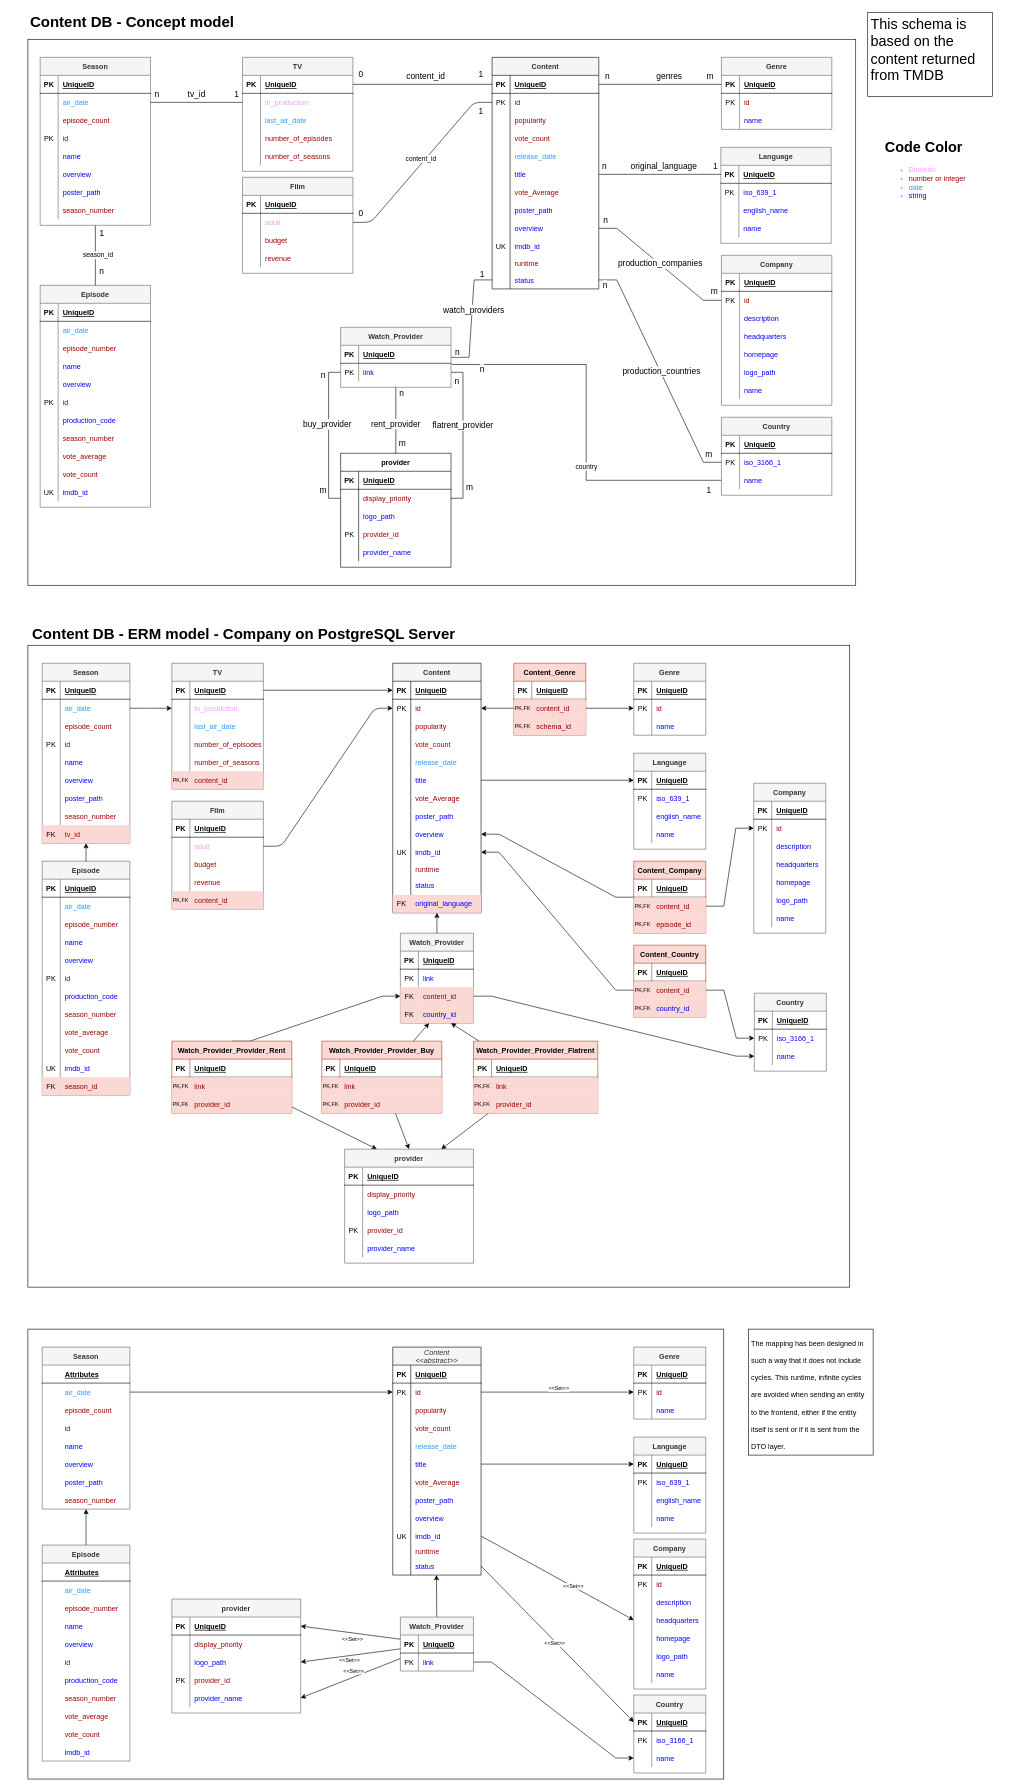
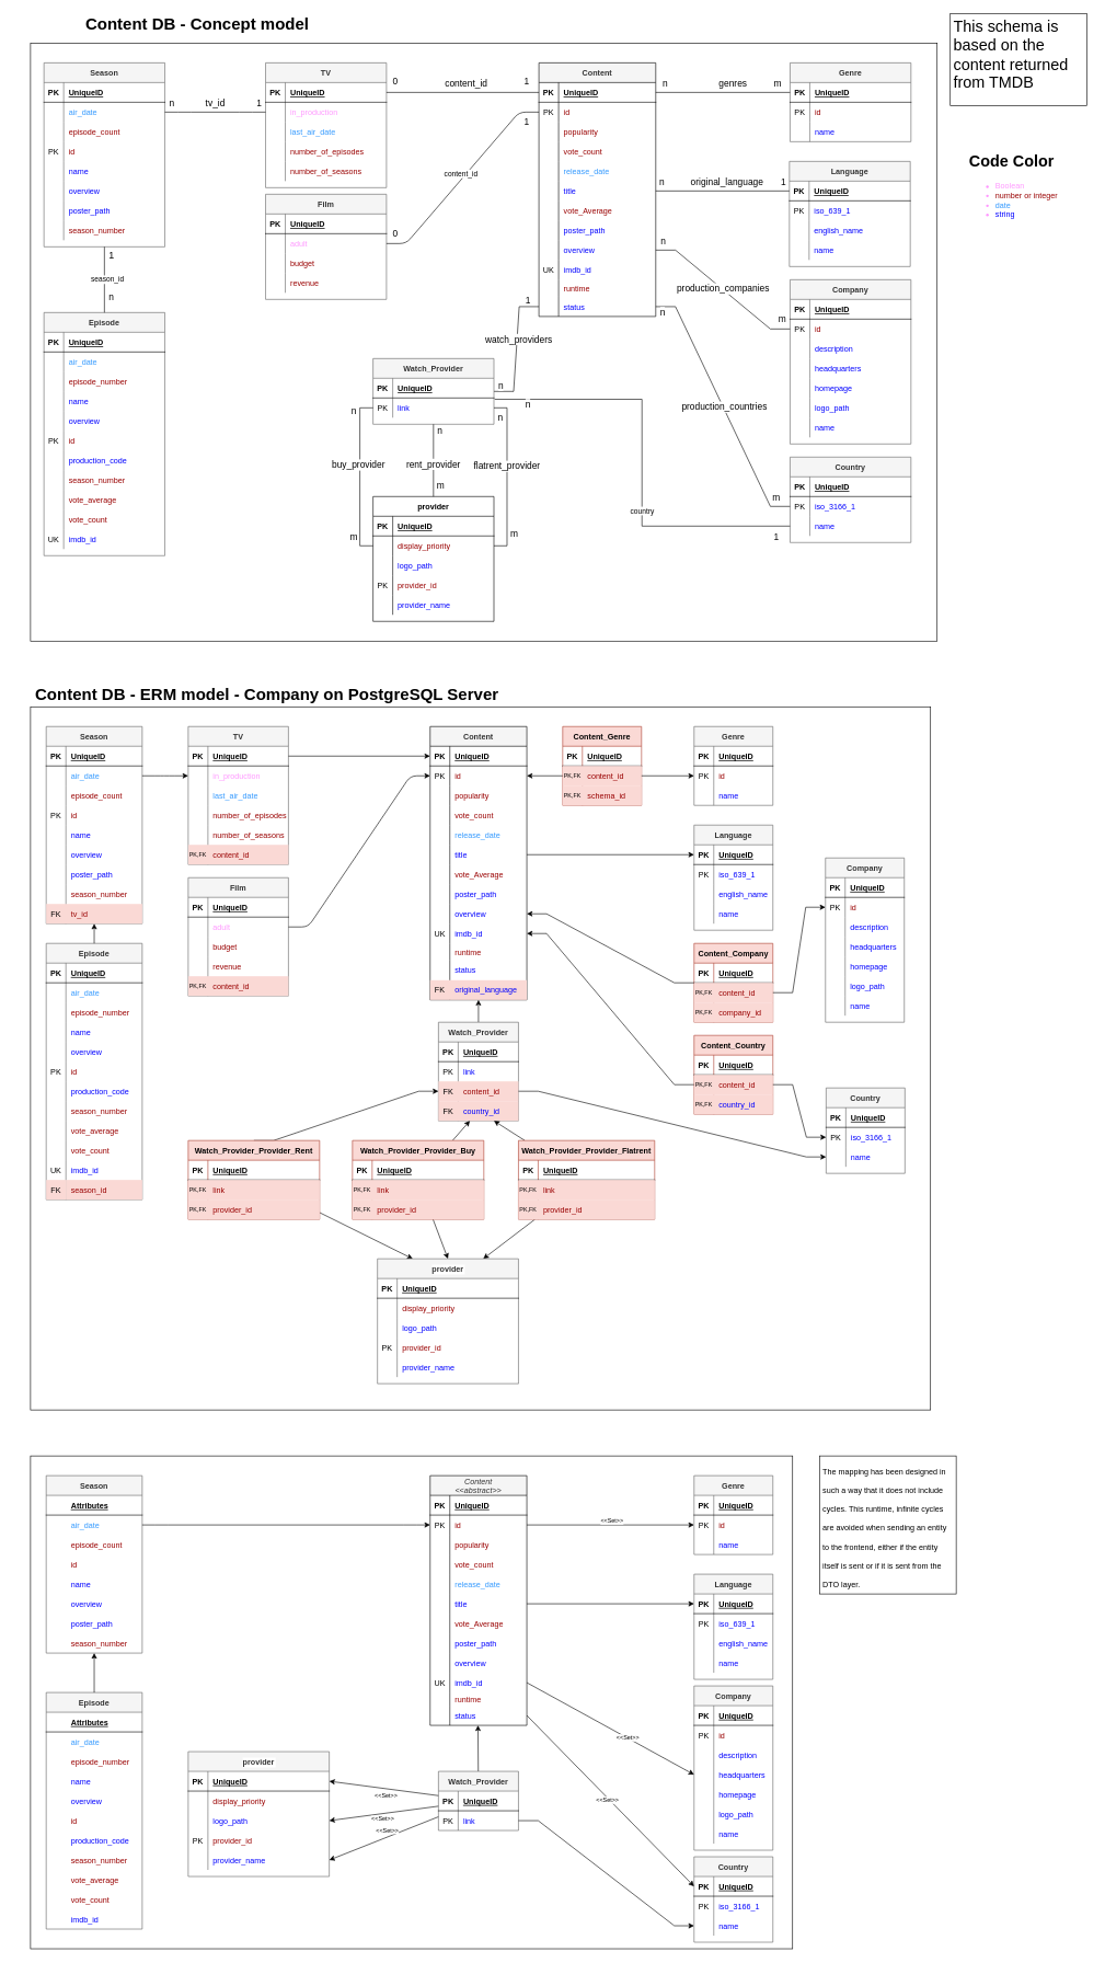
- <mxCell id="4" value="&lt;font style=&quot;font-size: 25px&quot;&gt;&lt;b&gt;Content DB - Concept model&lt;/b&gt;&lt;/font&gt;" style="text;html=1;strokeColor=none;fillColor=none;align=center;verticalAlign=middle;whiteSpace=wrap;rounded=0;labelBackgroundColor=none;" parent="1" vertex="1"><mxGeometry x="20" y="25" width="400" height="20" as="geometry" /></mxCell>
+ <mxCell id="4" value="&lt;font style=&quot;font-size: 25px&quot;&gt;&lt;b&gt;Content DB - Concept model&lt;/b&gt;&lt;/font&gt;" style="text;html=1;strokeColor=none;fillColor=none;align=center;verticalAlign=middle;whiteSpace=wrap;rounded=0;labelBackgroundColor=none;" parent="1" vertex="1"><mxGeometry x="100" y="25" width="400" height="20" as="geometry" /></mxCell>
- <mxCell id="693" value="episode_id" style="shape=partialRectangle;connectable=0;fillColor=none;top=0;left=0;bottom=0;right=0;align=left;spacingLeft=6;overflow=hidden;strokeColor=#0000FF;fontColor=#990000;" parent="691" vertex="1"><mxGeometry x="30" width="90" height="30" as="geometry" /></mxCell>
+ <mxCell id="693" value="company_id" style="shape=partialRectangle;connectable=0;fillColor=none;top=0;left=0;bottom=0;right=0;align=left;spacingLeft=6;overflow=hidden;strokeColor=#0000FF;fontColor=#990000;" parent="691" vertex="1"><mxGeometry x="30" width="90" height="30" as="geometry" /></mxCell>
